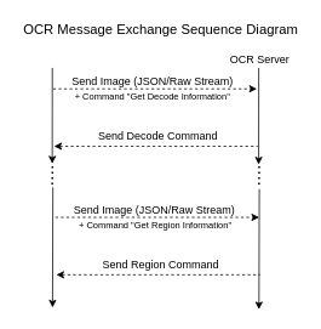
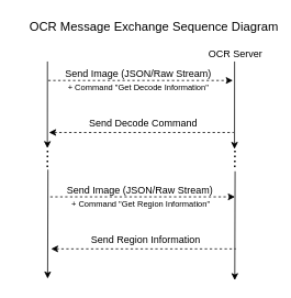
- <mxCell id="20" value="OCR Message Exchange Sequence Diagram" style="text;html=1;align=center;verticalAlign=middle;resizable=0;points=[];autosize=1;fontSize=15;" vertex="1" parent="1"><mxGeometry x="20" y="20" width="311" height="22" as="geometry" /></mxCell>
+ <mxCell id="20" value="OCR Message Exchange Sequence Diagram" style="text;html=1;align=center;verticalAlign=middle;resizable=0;points=[];autosize=1;fontSize=15;" vertex="1" parent="1"><mxGeometry x="30" y="20" width="311" height="22" as="geometry" /></mxCell>
- <mxCell id="13" value="Send Region Command" style="text;html=1;align=center;verticalAlign=middle;resizable=0;points=[];autosize=1;" vertex="1" parent="1"><mxGeometry x="104.5" y="281" width="142" height="18" as="geometry" /></mxCell>
+ <mxCell id="13" value="Send Region Information" style="text;html=1;align=center;verticalAlign=middle;resizable=0;points=[];autosize=1;" vertex="1" parent="1"><mxGeometry x="104.5" y="281" width="142" height="18" as="geometry" /></mxCell>
